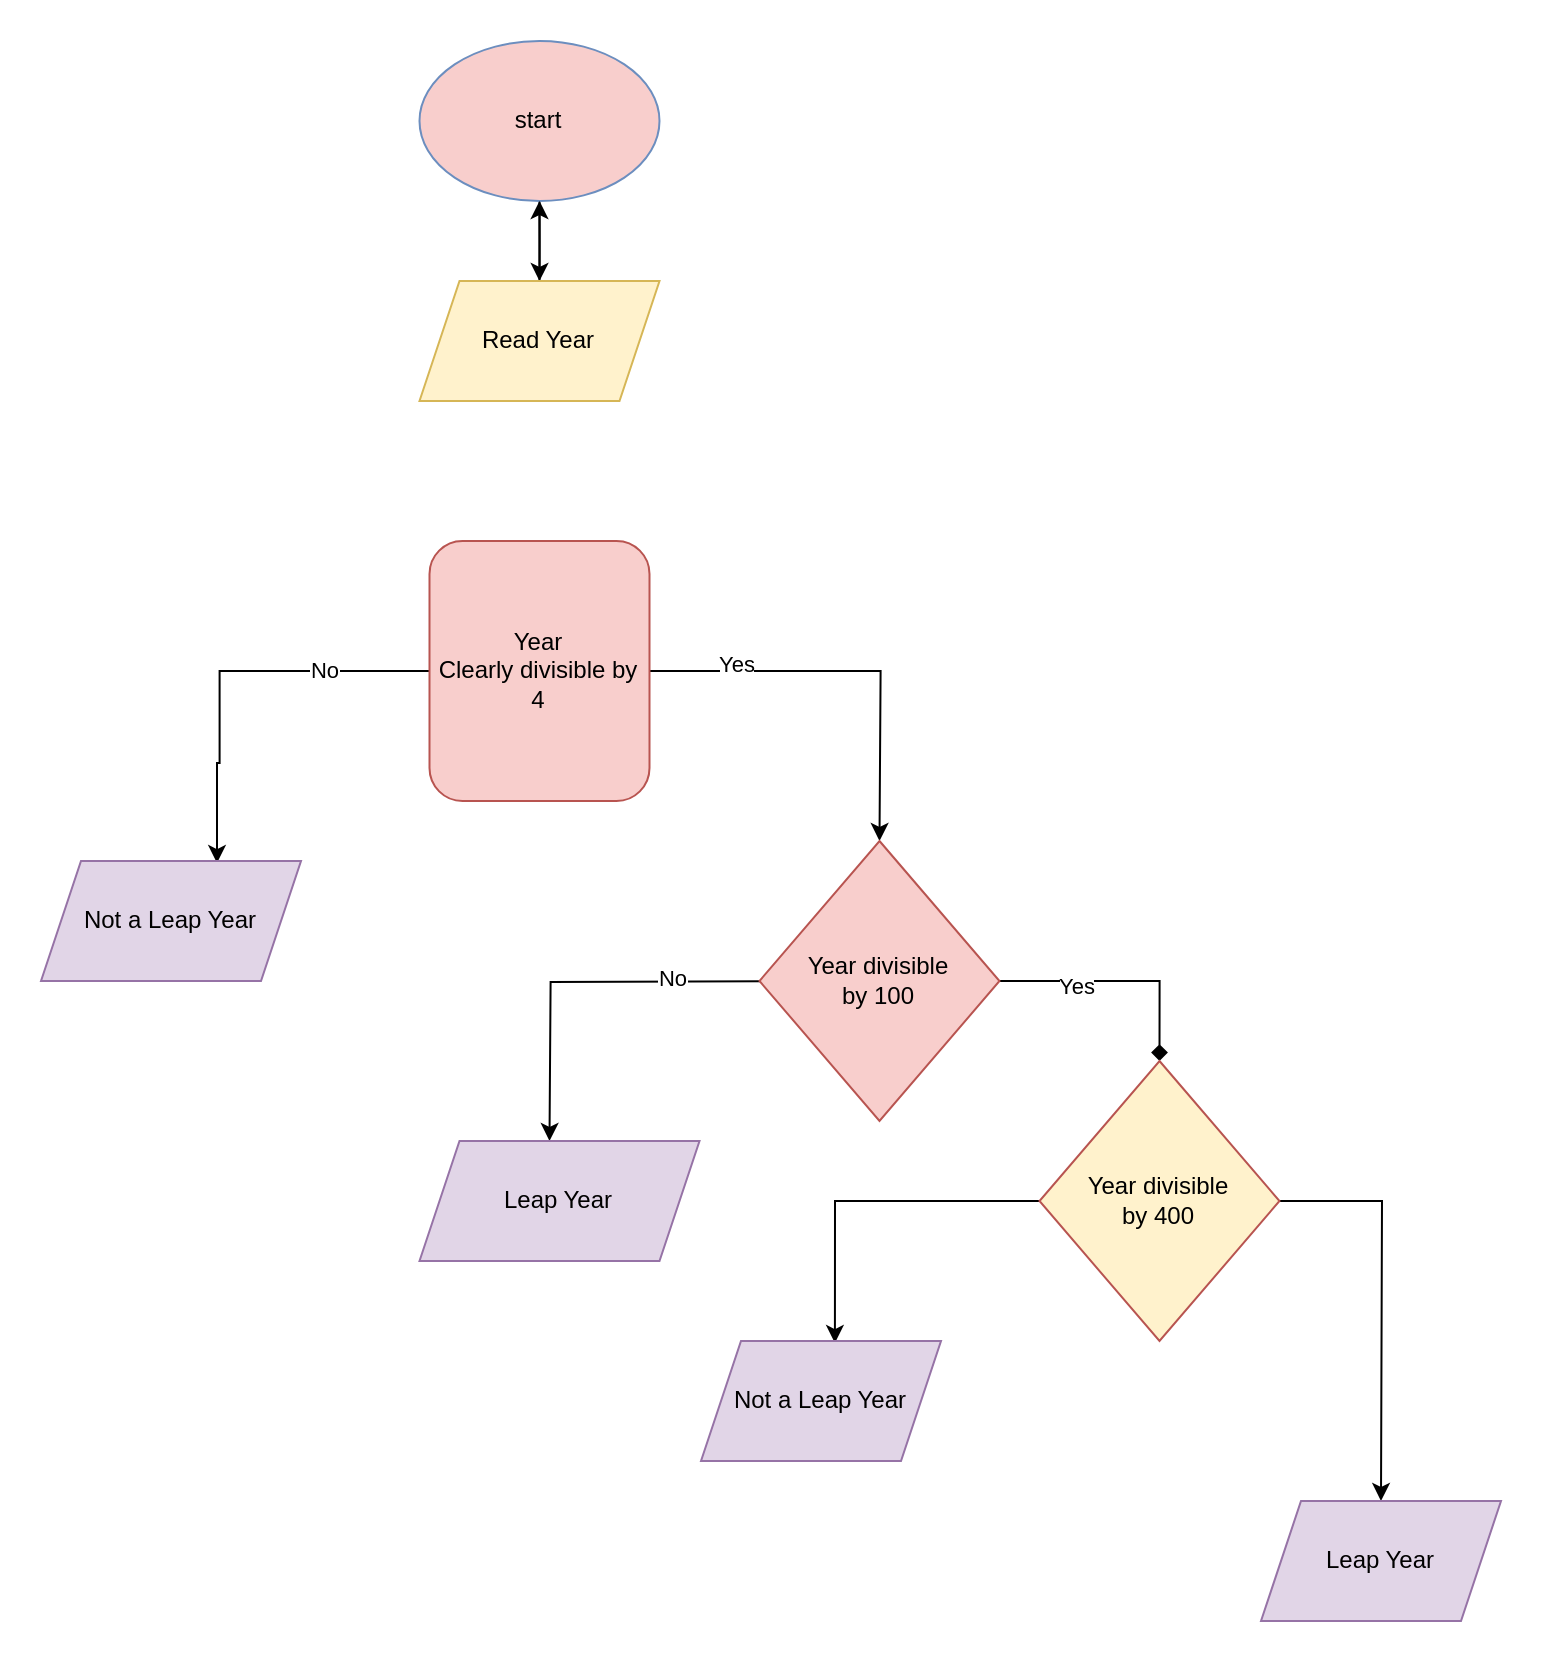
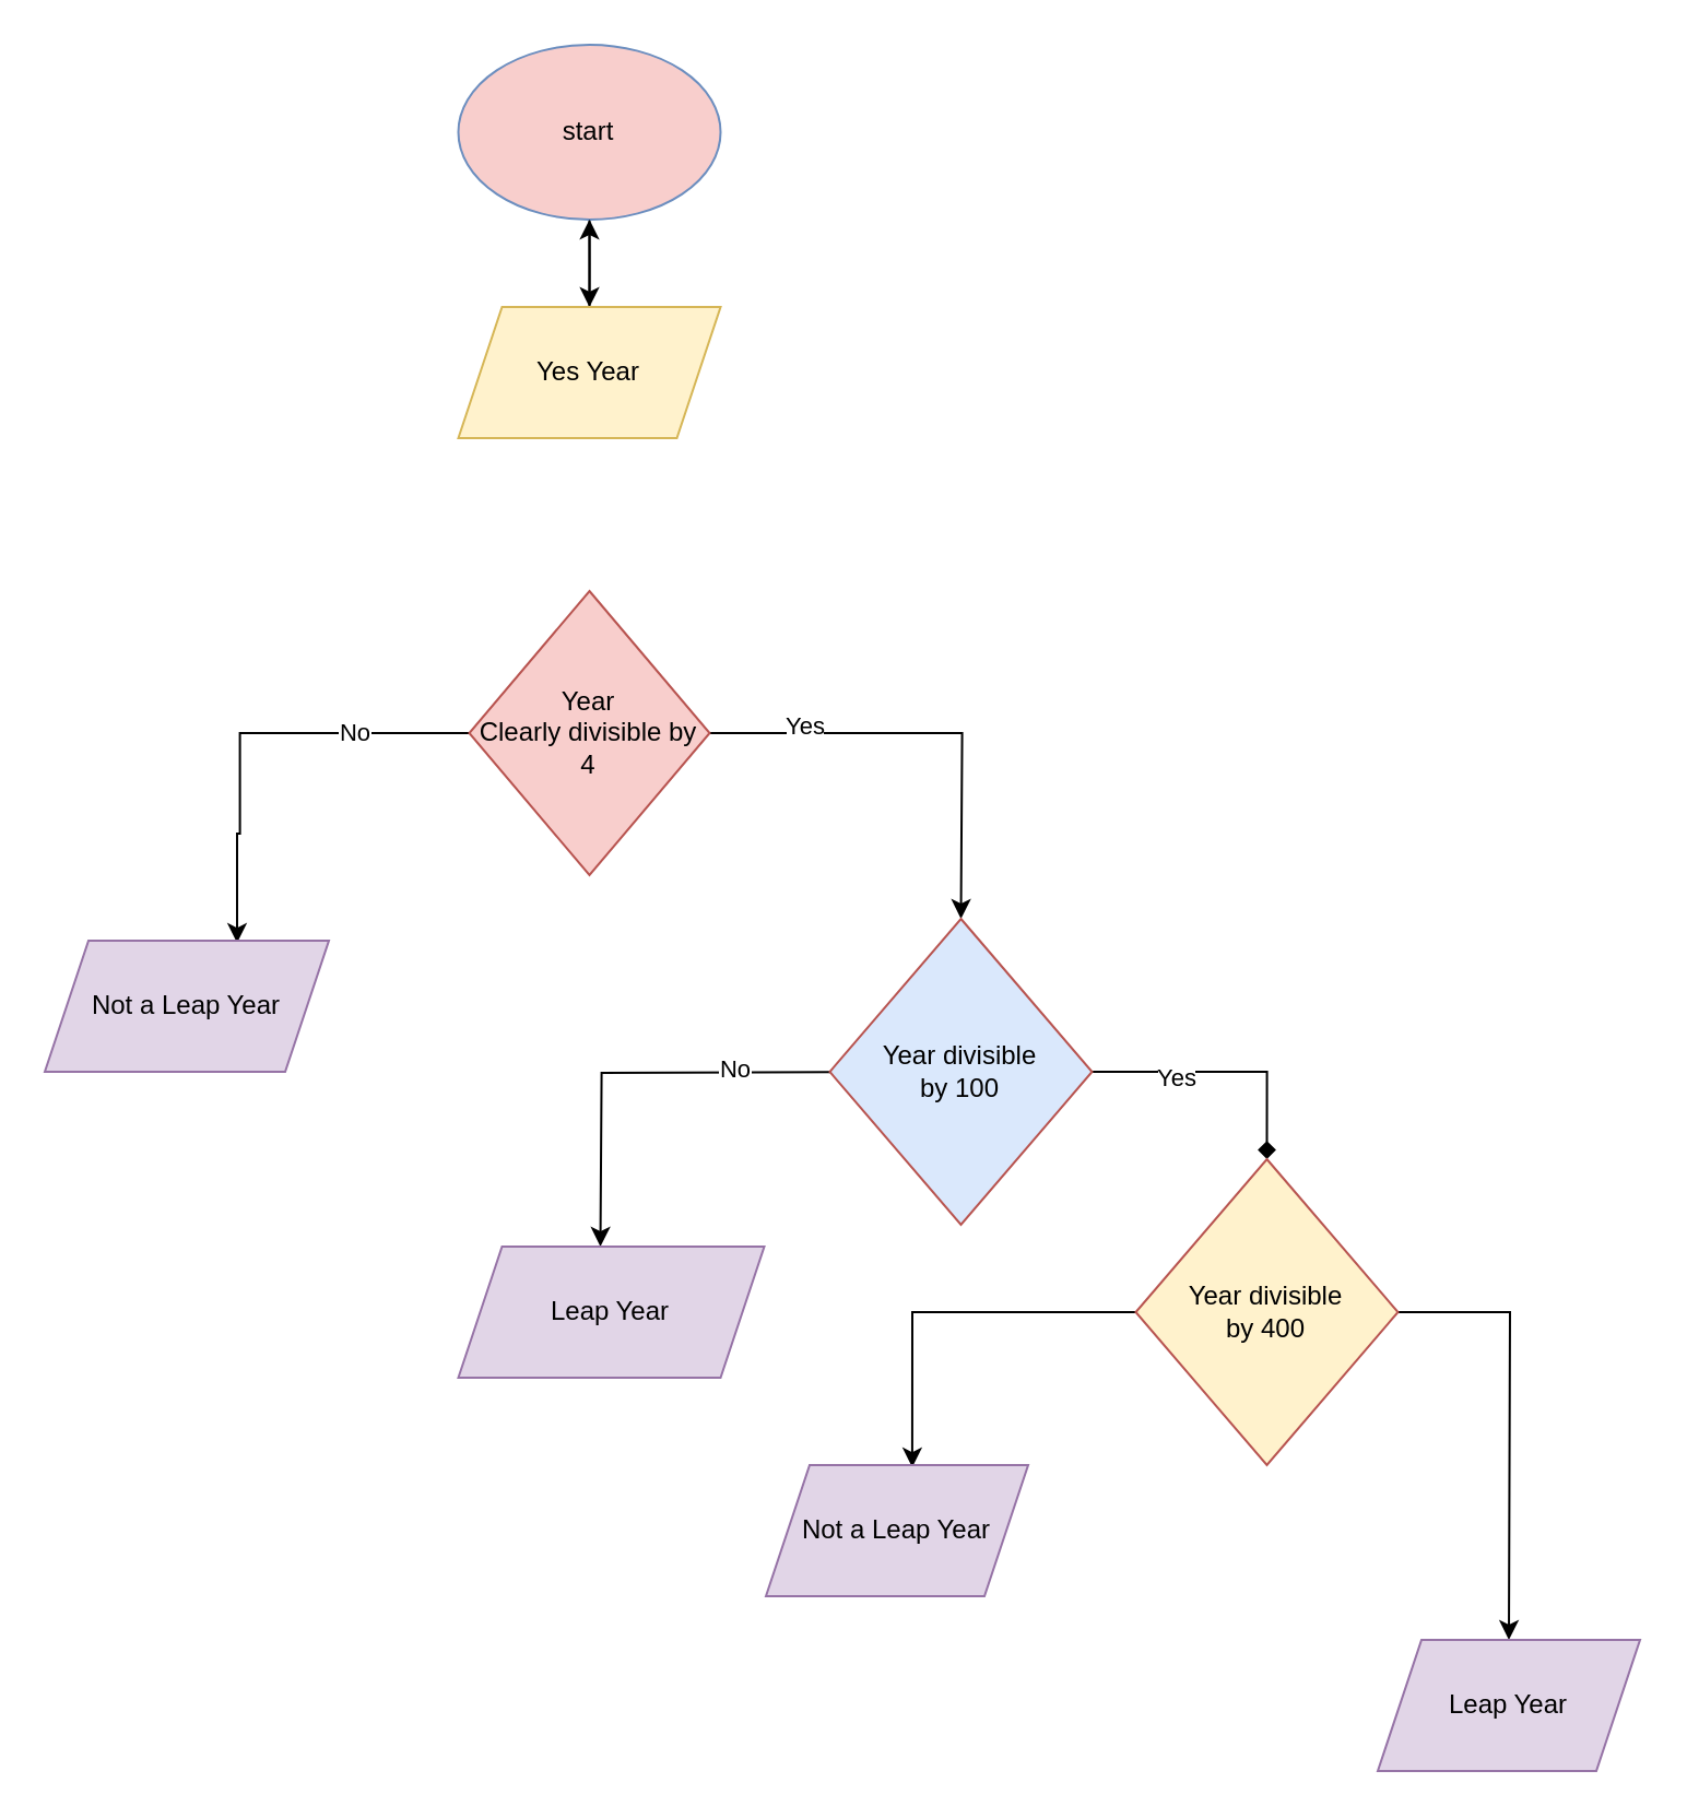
- <mxCell id="5" value="Read Year" style="shape=parallelogram;perimeter=parallelogramPerimeter;whiteSpace=wrap;html=1;fixedSize=1;fillColor=#fff2cc;strokeColor=#d6b656;" vertex="1" parent="1"><mxGeometry x="209.25" y="140" width="120" height="60" as="geometry" /></mxCell>
+ <mxCell id="5" value="Yes Year" style="shape=parallelogram;perimeter=parallelogramPerimeter;whiteSpace=wrap;html=1;fixedSize=1;fillColor=#fff2cc;strokeColor=#d6b656;" vertex="1" parent="1"><mxGeometry x="209.25" y="140" width="120" height="60" as="geometry" /></mxCell>
- <mxCell id="10" value="Year&lt;br&gt;Clearly divisible by 4" style="whiteSpace=wrap;html=1;fillColor=#f8cecc;strokeColor=#b85450;rounded=1;" vertex="1" parent="1"><mxGeometry x="214.25" y="270" width="110" height="130" as="geometry" /></mxCell>
+ <mxCell id="10" value="Year&lt;br&gt;Clearly divisible by 4" style="rhombus;whiteSpace=wrap;html=1;fillColor=#f8cecc;strokeColor=#b85450;" vertex="1" parent="1"><mxGeometry x="214.25" y="270" width="110" height="130" as="geometry" /></mxCell>
- <mxCell id="16" value="Year divisible &lt;br&gt;by 100" style="rhombus;whiteSpace=wrap;html=1;fillColor=#f8cecc;strokeColor=#b85450;" vertex="1" parent="1"><mxGeometry x="379.25" y="420" width="120" height="140" as="geometry" /></mxCell>
+ <mxCell id="16" value="Year divisible &lt;br&gt;by 100" style="rhombus;whiteSpace=wrap;html=1;fillColor=#dae8fc;strokeColor=#b85450;" vertex="1" parent="1"><mxGeometry x="379.25" y="420" width="120" height="140" as="geometry" /></mxCell>
